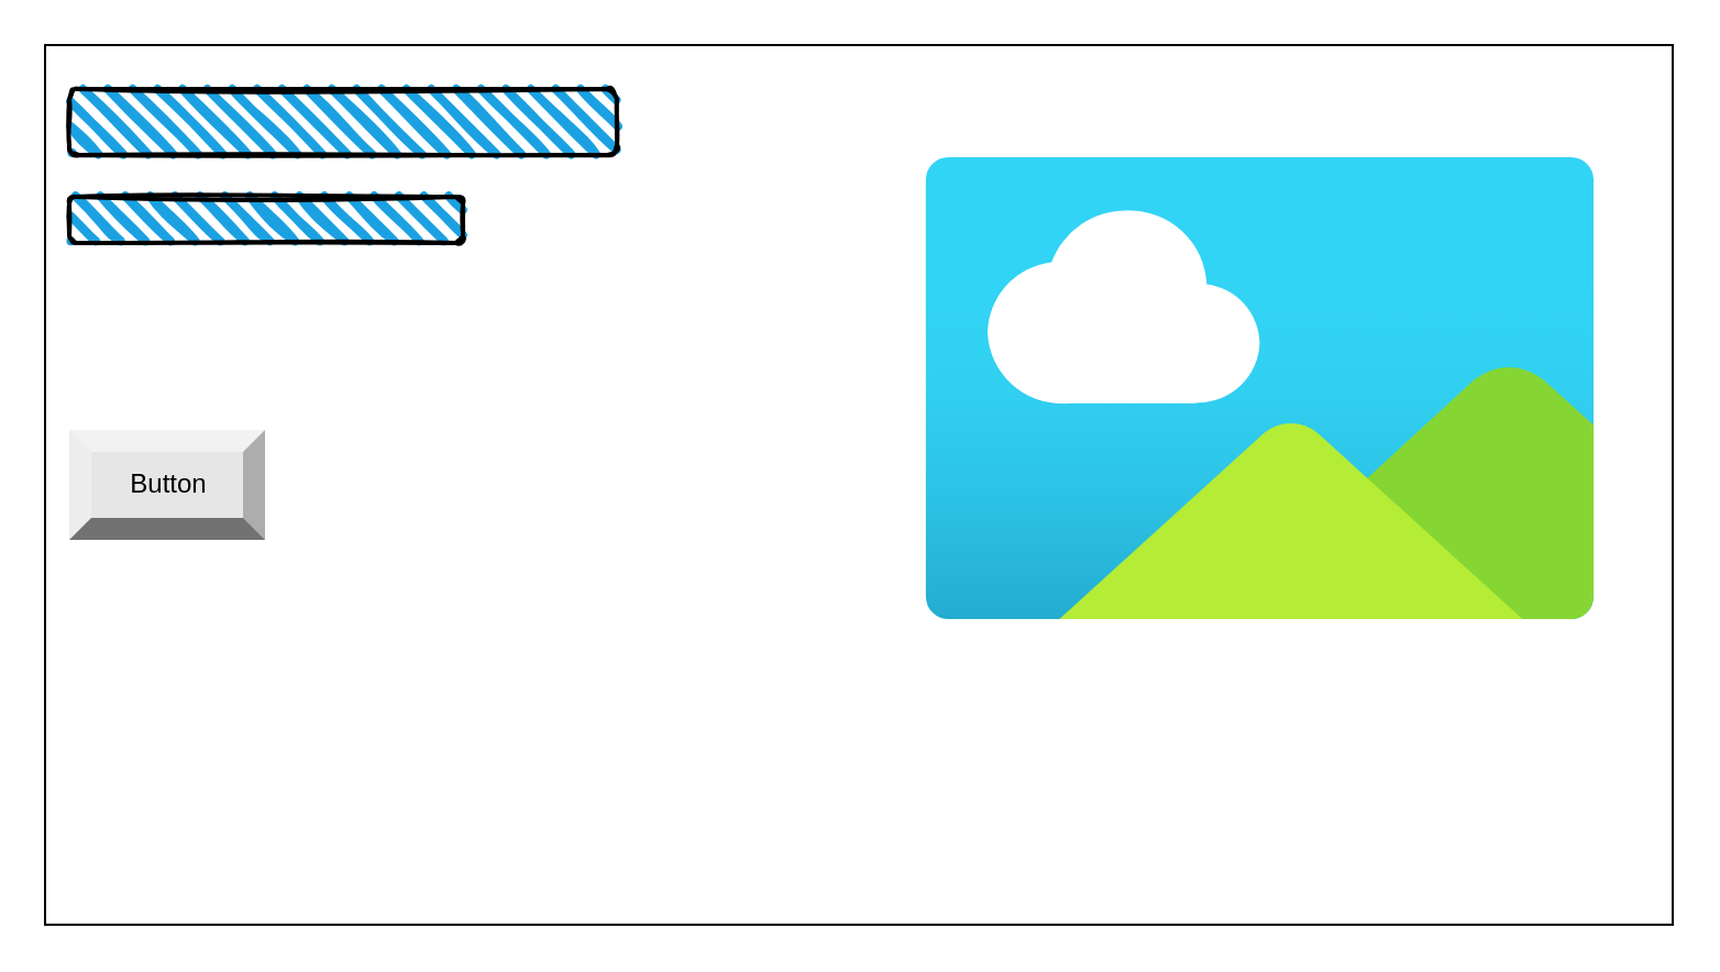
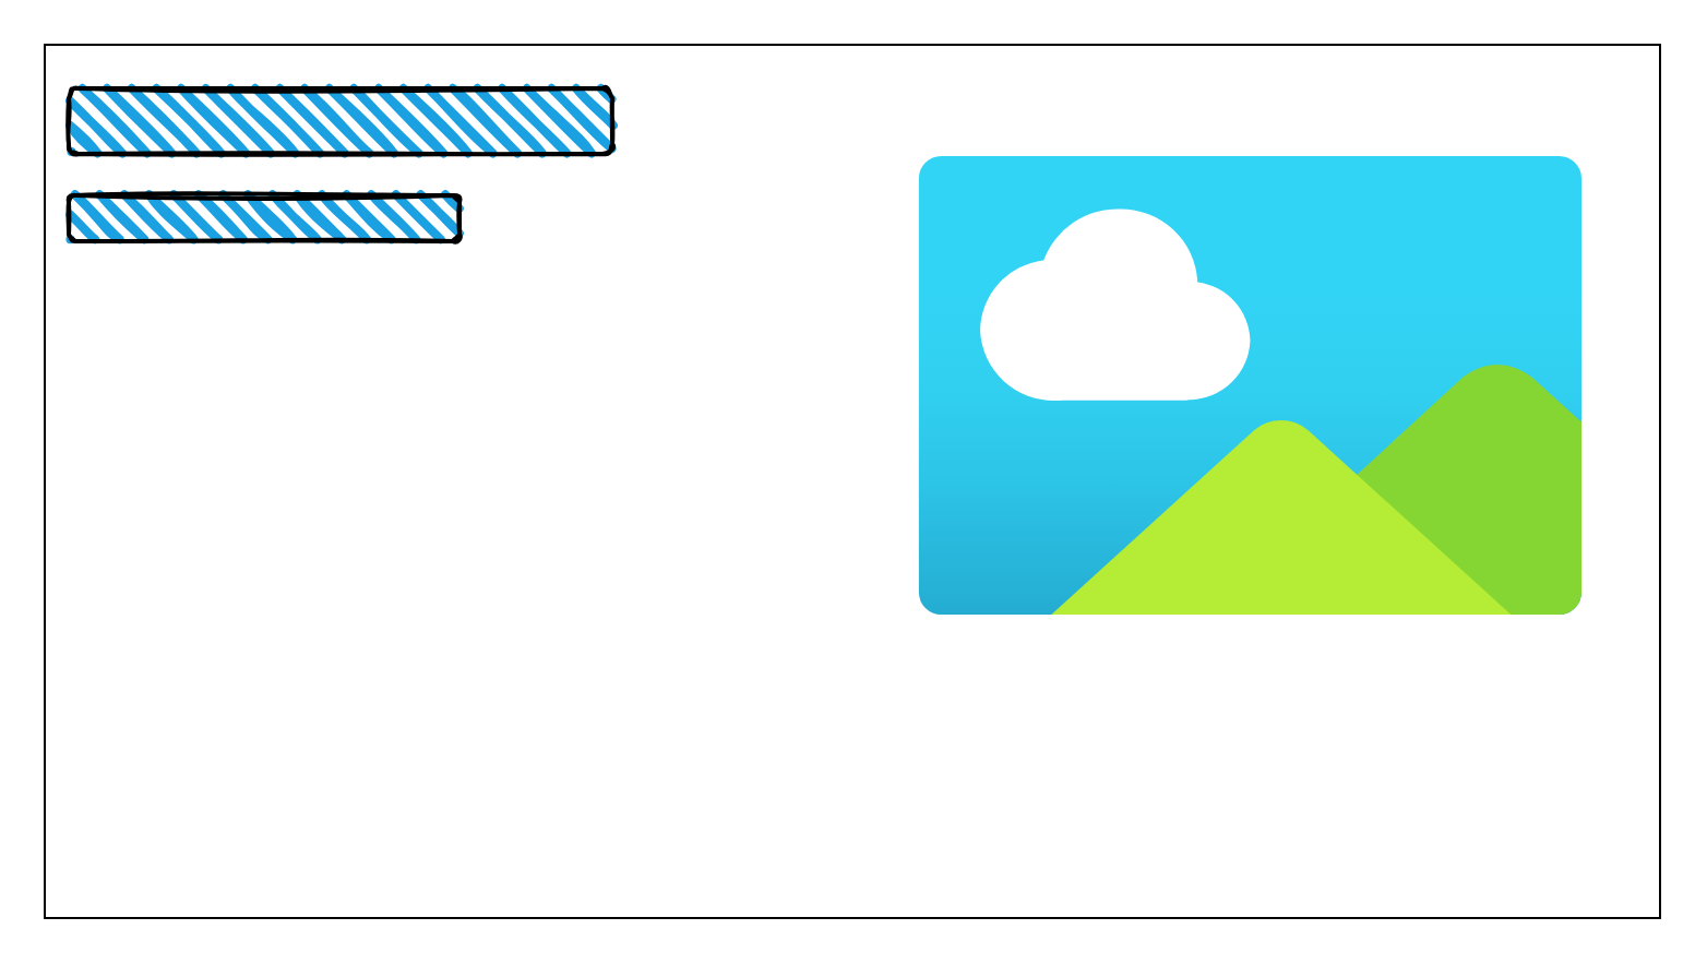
- <mxCell id="5" value="Button" style="labelPosition=center;verticalLabelPosition=middle;align=center;html=1;shape=mxgraph.basic.shaded_button;dx=10;fillColor=#E6E6E6;strokeColor=none;" parent="1" vertex="1"><mxGeometry x="31" y="195" width="89" height="50" as="geometry" /></mxCell>
